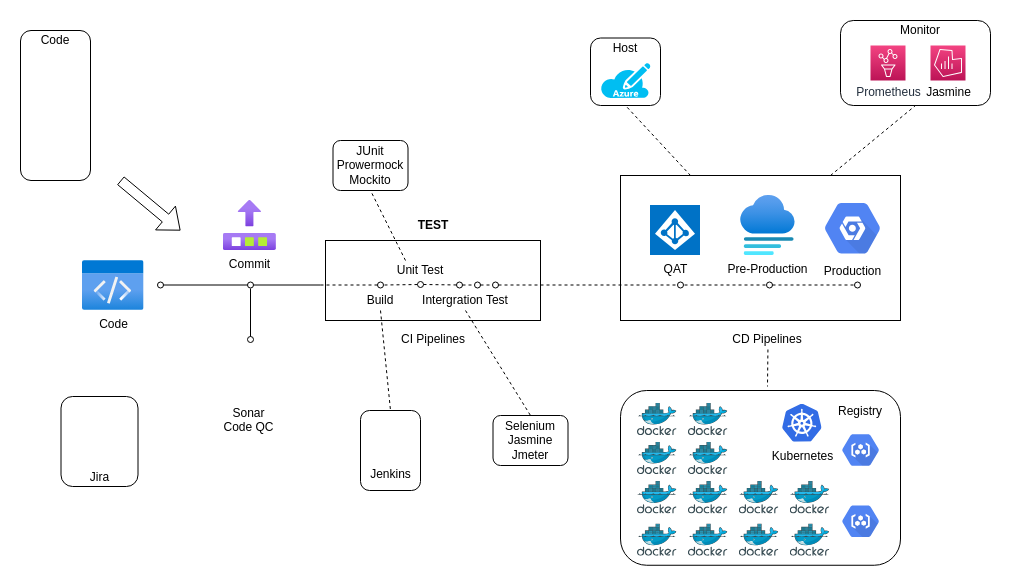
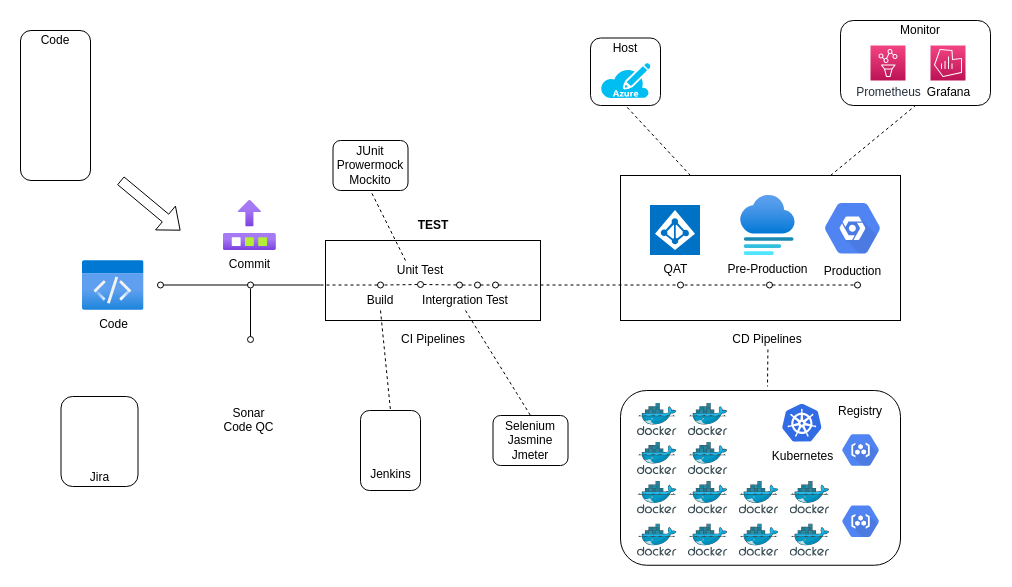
- <mxCell id="46" value="&lt;span style=&quot;font-family: &amp;#34;arial&amp;#34; , sans-serif ; background-color: rgb(255 , 255 , 255)&quot;&gt;&lt;font color=&quot;#000000&quot; style=&quot;font-size: 12px&quot;&gt;Jasmine&lt;/font&gt;&lt;/span&gt;" style="points=[[0,0,0],[0.25,0,0],[0.5,0,0],[0.75,0,0],[1,0,0],[0,1,0],[0.25,1,0],[0.5,1,0],[0.75,1,0],[1,1,0],[0,0.25,0],[0,0.5,0],[0,0.75,0],[1,0.25,0],[1,0.5,0],[1,0.75,0]];points=[[0,0,0],[0.25,0,0],[0.5,0,0],[0.75,0,0],[1,0,0],[0,1,0],[0.25,1,0],[0.5,1,0],[0.75,1,0],[1,1,0],[0,0.25,0],[0,0.5,0],[0,0.75,0],[1,0.25,0],[1,0.5,0],[1,0.75,0]];outlineConnect=0;fontColor=#232F3E;gradientColor=#F34482;gradientDirection=north;fillColor=#BC1356;strokeColor=#ffffff;dashed=0;verticalLabelPosition=bottom;verticalAlign=top;align=center;html=1;fontSize=12;fontStyle=0;aspect=fixed;shape=mxgraph.aws4.resourceIcon;resIcon=mxgraph.aws4.managed_service_for_grafana;spacing=0;" vertex="1" parent="43"><mxGeometry x="90" y="25" width="35" height="35" as="geometry" /></mxCell>
+ <mxCell id="46" value="&lt;span style=&quot;font-family: &amp;#34;arial&amp;#34; , sans-serif ; background-color: rgb(255 , 255 , 255)&quot;&gt;&lt;font color=&quot;#000000&quot; style=&quot;font-size: 12px&quot;&gt;Grafana&lt;/font&gt;&lt;/span&gt;" style="points=[[0,0,0],[0.25,0,0],[0.5,0,0],[0.75,0,0],[1,0,0],[0,1,0],[0.25,1,0],[0.5,1,0],[0.75,1,0],[1,1,0],[0,0.25,0],[0,0.5,0],[0,0.75,0],[1,0.25,0],[1,0.5,0],[1,0.75,0]];points=[[0,0,0],[0.25,0,0],[0.5,0,0],[0.75,0,0],[1,0,0],[0,1,0],[0.25,1,0],[0.5,1,0],[0.75,1,0],[1,1,0],[0,0.25,0],[0,0.5,0],[0,0.75,0],[1,0.25,0],[1,0.5,0],[1,0.75,0]];outlineConnect=0;fontColor=#232F3E;gradientColor=#F34482;gradientDirection=north;fillColor=#BC1356;strokeColor=#ffffff;dashed=0;verticalLabelPosition=bottom;verticalAlign=top;align=center;html=1;fontSize=12;fontStyle=0;aspect=fixed;shape=mxgraph.aws4.resourceIcon;resIcon=mxgraph.aws4.managed_service_for_grafana;spacing=0;" vertex="1" parent="43"><mxGeometry x="90" y="25" width="35" height="35" as="geometry" /></mxCell>
